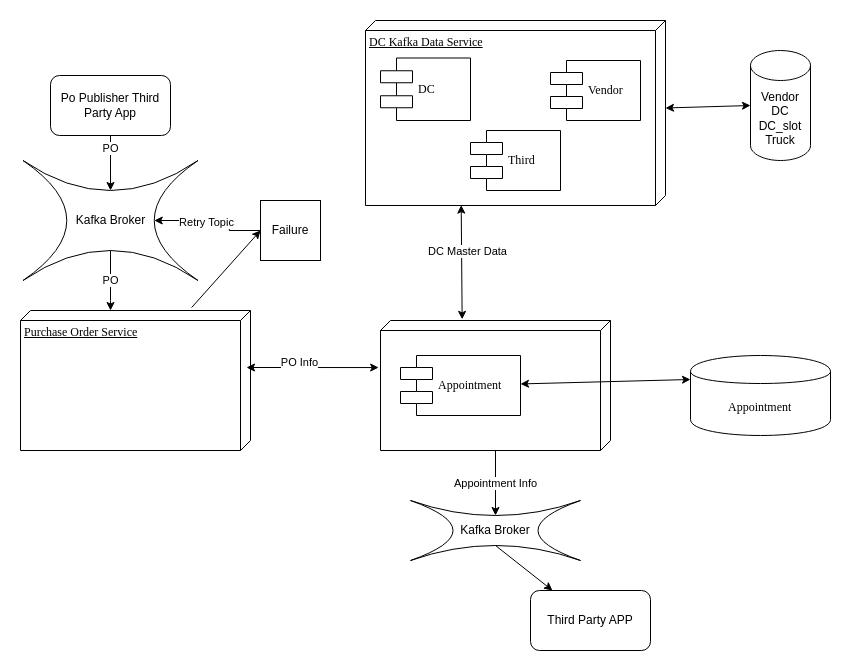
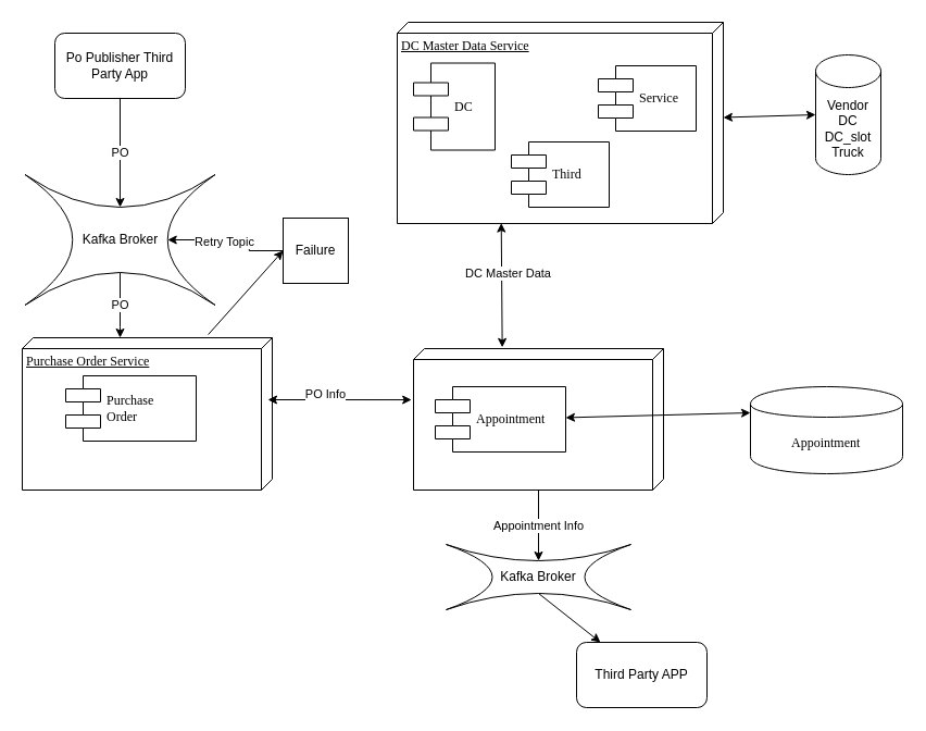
- <mxCell id="3" value="DC Kafka Data Service" style="verticalAlign=top;align=left;spacingTop=8;spacingLeft=2;spacingRight=12;shape=cube;size=10;direction=south;fontStyle=4;html=1;rounded=0;shadow=0;comic=0;labelBackgroundColor=none;strokeWidth=1;fontFamily=Verdana;fontSize=12" parent="1" vertex="1"><mxGeometry x="365" y="20" width="300" height="185" as="geometry" /></mxCell>
+ <mxCell id="3" value="DC Master Data Service" style="verticalAlign=top;align=left;spacingTop=8;spacingLeft=2;spacingRight=12;shape=cube;size=10;direction=south;fontStyle=4;html=1;rounded=0;shadow=0;comic=0;labelBackgroundColor=none;strokeWidth=1;fontFamily=Verdana;fontSize=12" parent="1" vertex="1"><mxGeometry x="365" y="20" width="300" height="185" as="geometry" /></mxCell>
- <mxCell id="7" value="DC&amp;nbsp;" style="shape=component;align=left;spacingLeft=36;rounded=0;shadow=0;comic=0;labelBackgroundColor=none;strokeWidth=1;fontFamily=Verdana;fontSize=12;html=1;" parent="1" vertex="1"><mxGeometry x="380" y="57.5" width="90" height="62.5" as="geometry" /></mxCell>
+ <mxCell id="7" value="DC&amp;nbsp;" style="shape=component;align=left;spacingLeft=36;rounded=0;shadow=0;comic=0;labelBackgroundColor=none;strokeWidth=1;fontFamily=Verdana;fontSize=12;html=1;" parent="1" vertex="1"><mxGeometry x="380" y="57.5" width="75" height="80" as="geometry" /></mxCell>
- <mxCell id="9" value="Vendor" style="shape=component;align=left;spacingLeft=36;rounded=0;shadow=0;comic=0;labelBackgroundColor=none;strokeWidth=1;fontFamily=Verdana;fontSize=12;html=1;" vertex="1" parent="1"><mxGeometry x="550" y="60" width="90" height="60" as="geometry" /></mxCell>
+ <mxCell id="9" value="Service" style="shape=component;align=left;spacingLeft=36;rounded=0;shadow=0;comic=0;labelBackgroundColor=none;strokeWidth=1;fontFamily=Verdana;fontSize=12;html=1;" vertex="1" parent="1"><mxGeometry x="550" y="60" width="90" height="60" as="geometry" /></mxCell>
- <mxCell id="19" value="Po Publisher Third Party App" style="rounded=1;whiteSpace=wrap;html=1;" vertex="1" parent="1"><mxGeometry x="50" y="75" width="120" height="60" as="geometry" /></mxCell>
+ <mxCell id="19" value="Po Publisher Third Party App" style="rounded=1;whiteSpace=wrap;html=1;" vertex="1" parent="1"><mxGeometry x="50" y="30" width="120" height="60" as="geometry" /></mxCell>
+ <mxCell id="6" value="Purchase &lt;br&gt;Order" style="shape=component;align=left;spacingLeft=36;rounded=0;shadow=0;comic=0;labelBackgroundColor=none;strokeWidth=1;fontFamily=Verdana;fontSize=12;html=1;" parent="1" vertex="1"><mxGeometry x="60" y="345" width="120" height="60" as="geometry" /></mxCell>
